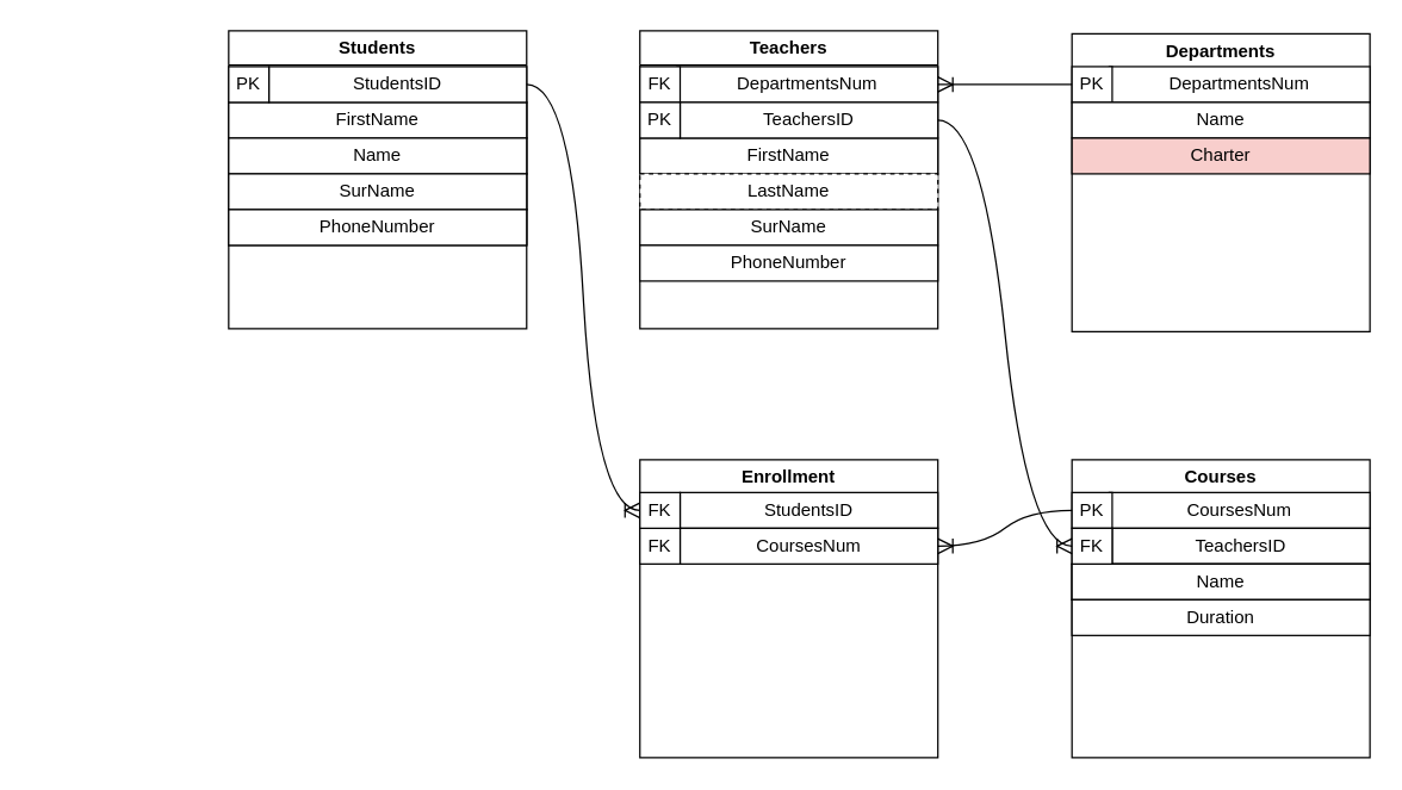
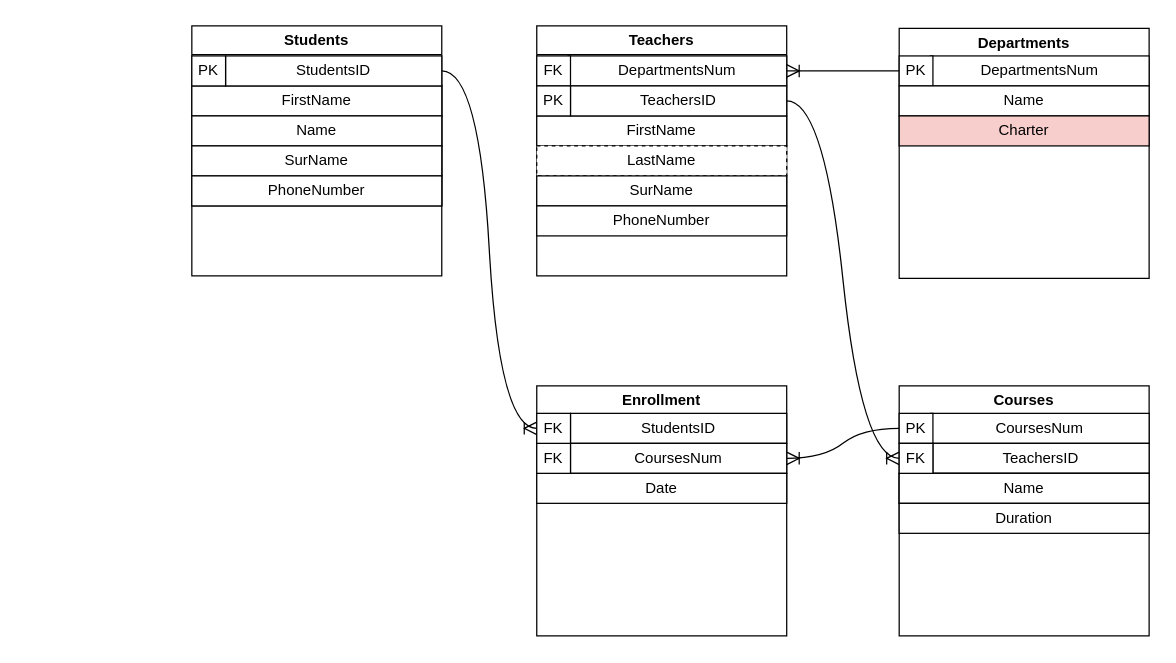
+ <mxCell id="39" value="Date" style="whiteSpace=wrap;html=1;" vertex="1" parent="36"><mxGeometry y="70" width="200" height="24" as="geometry" /></mxCell>
